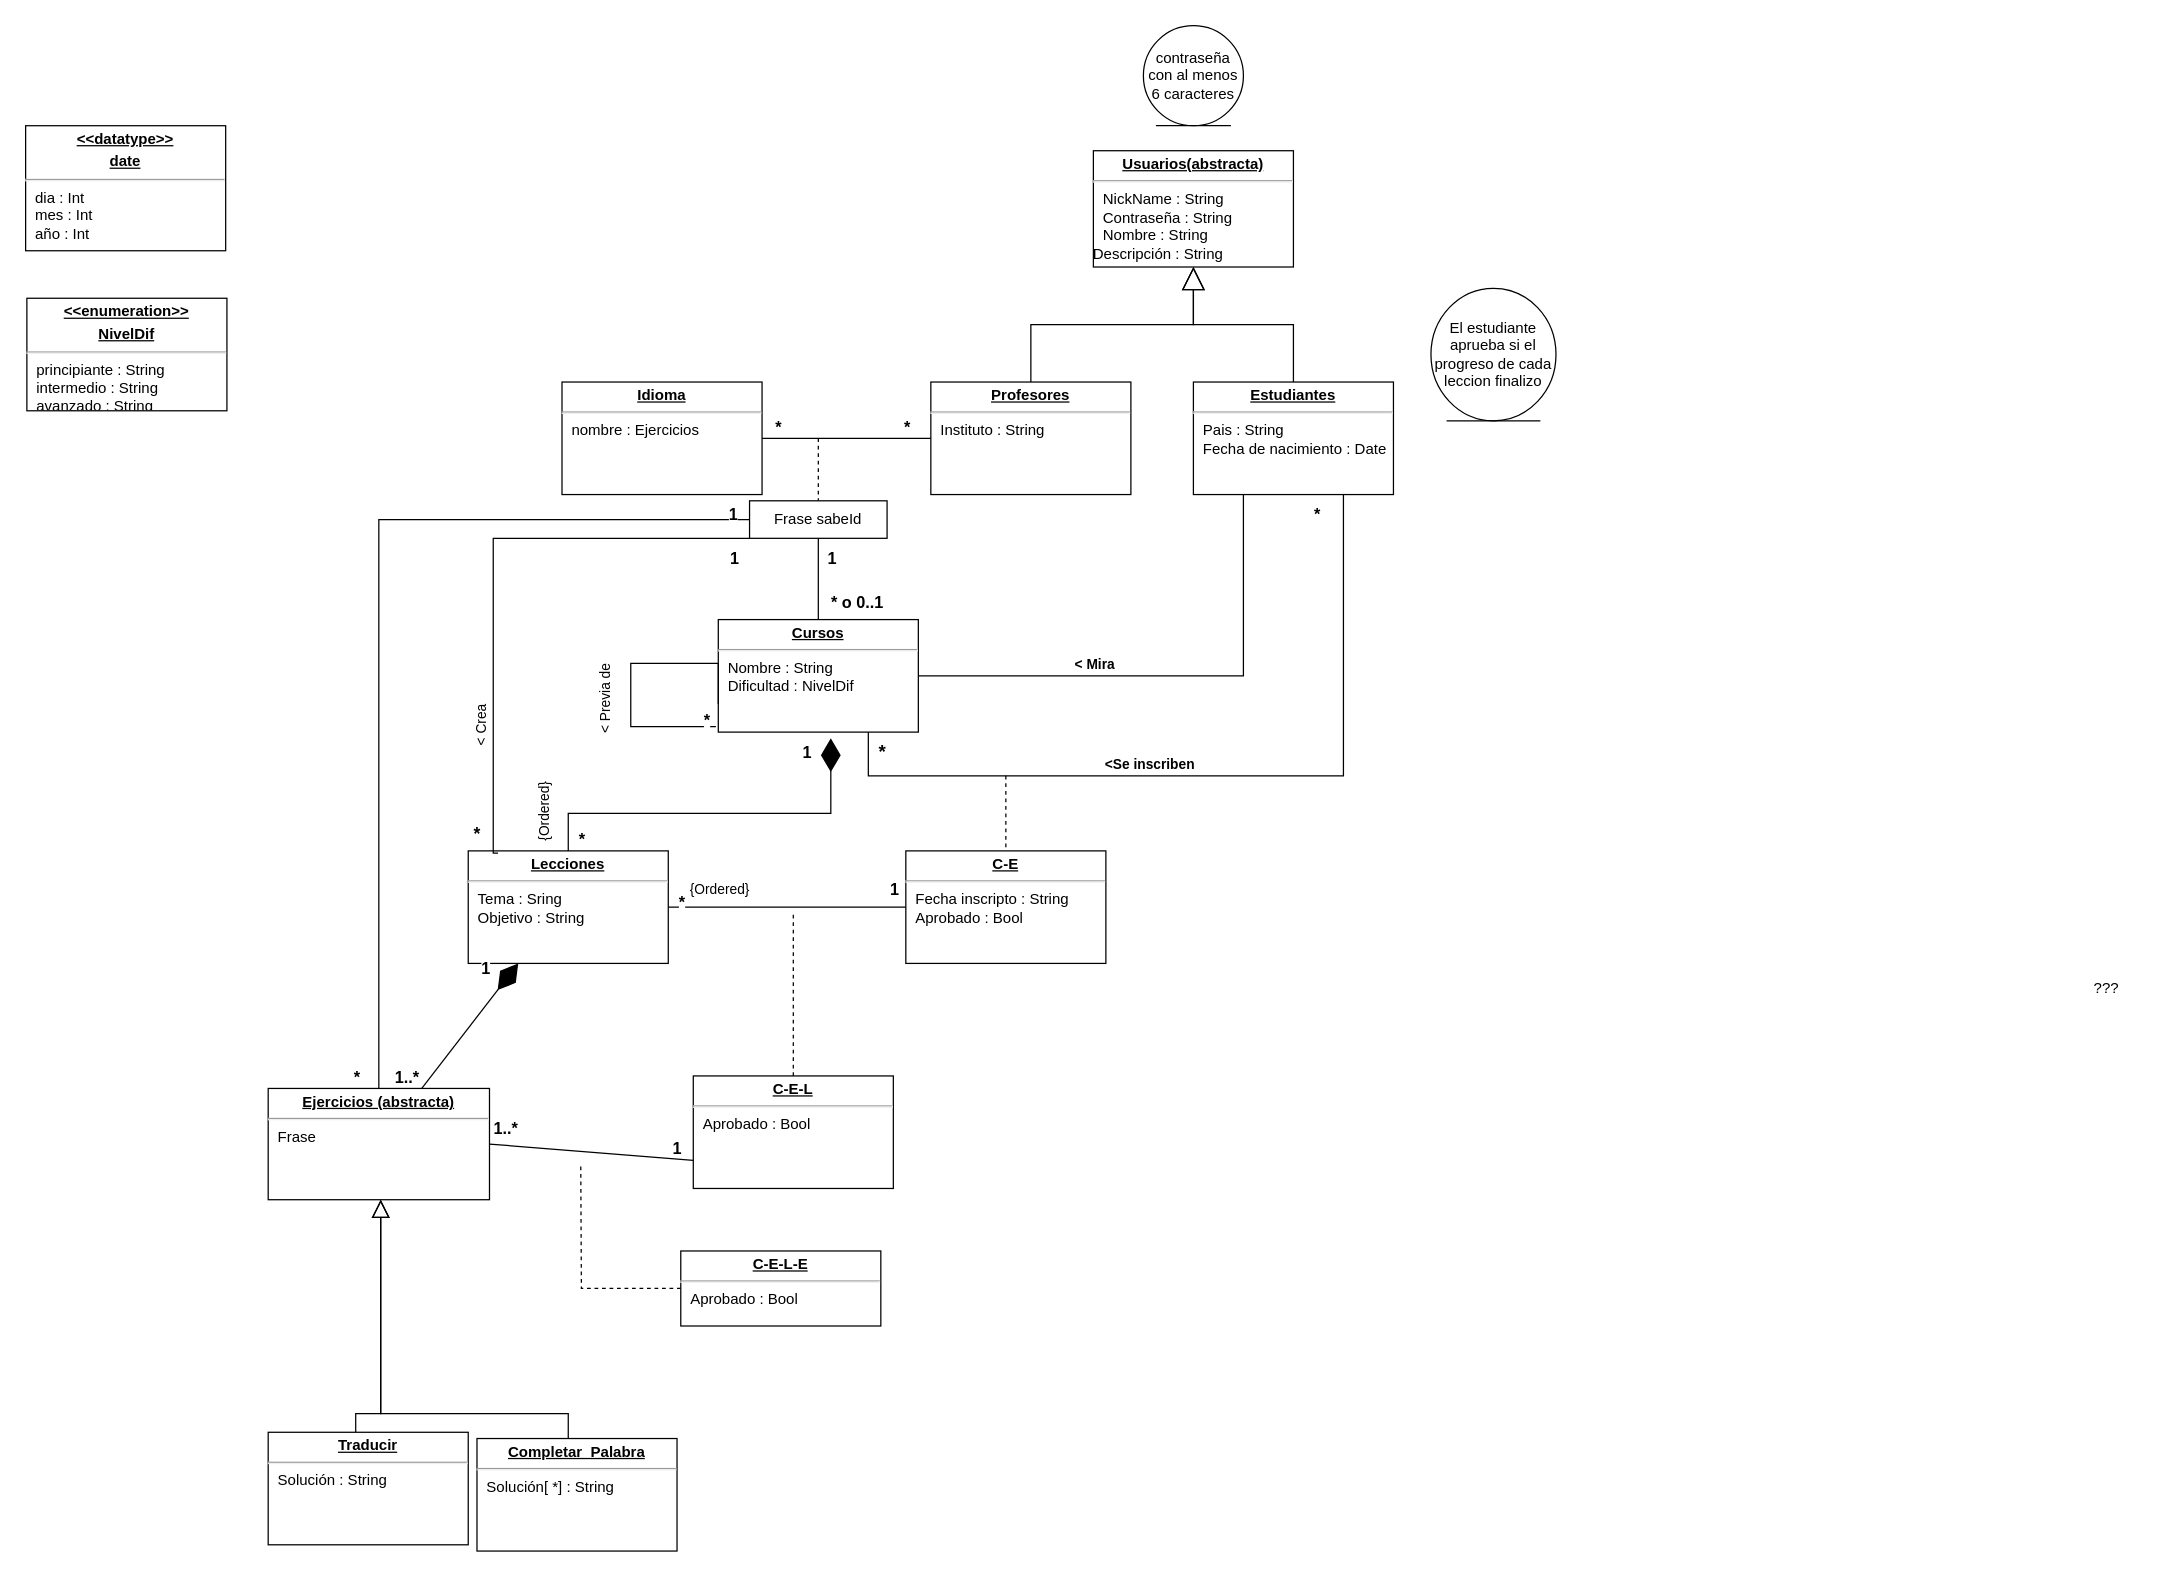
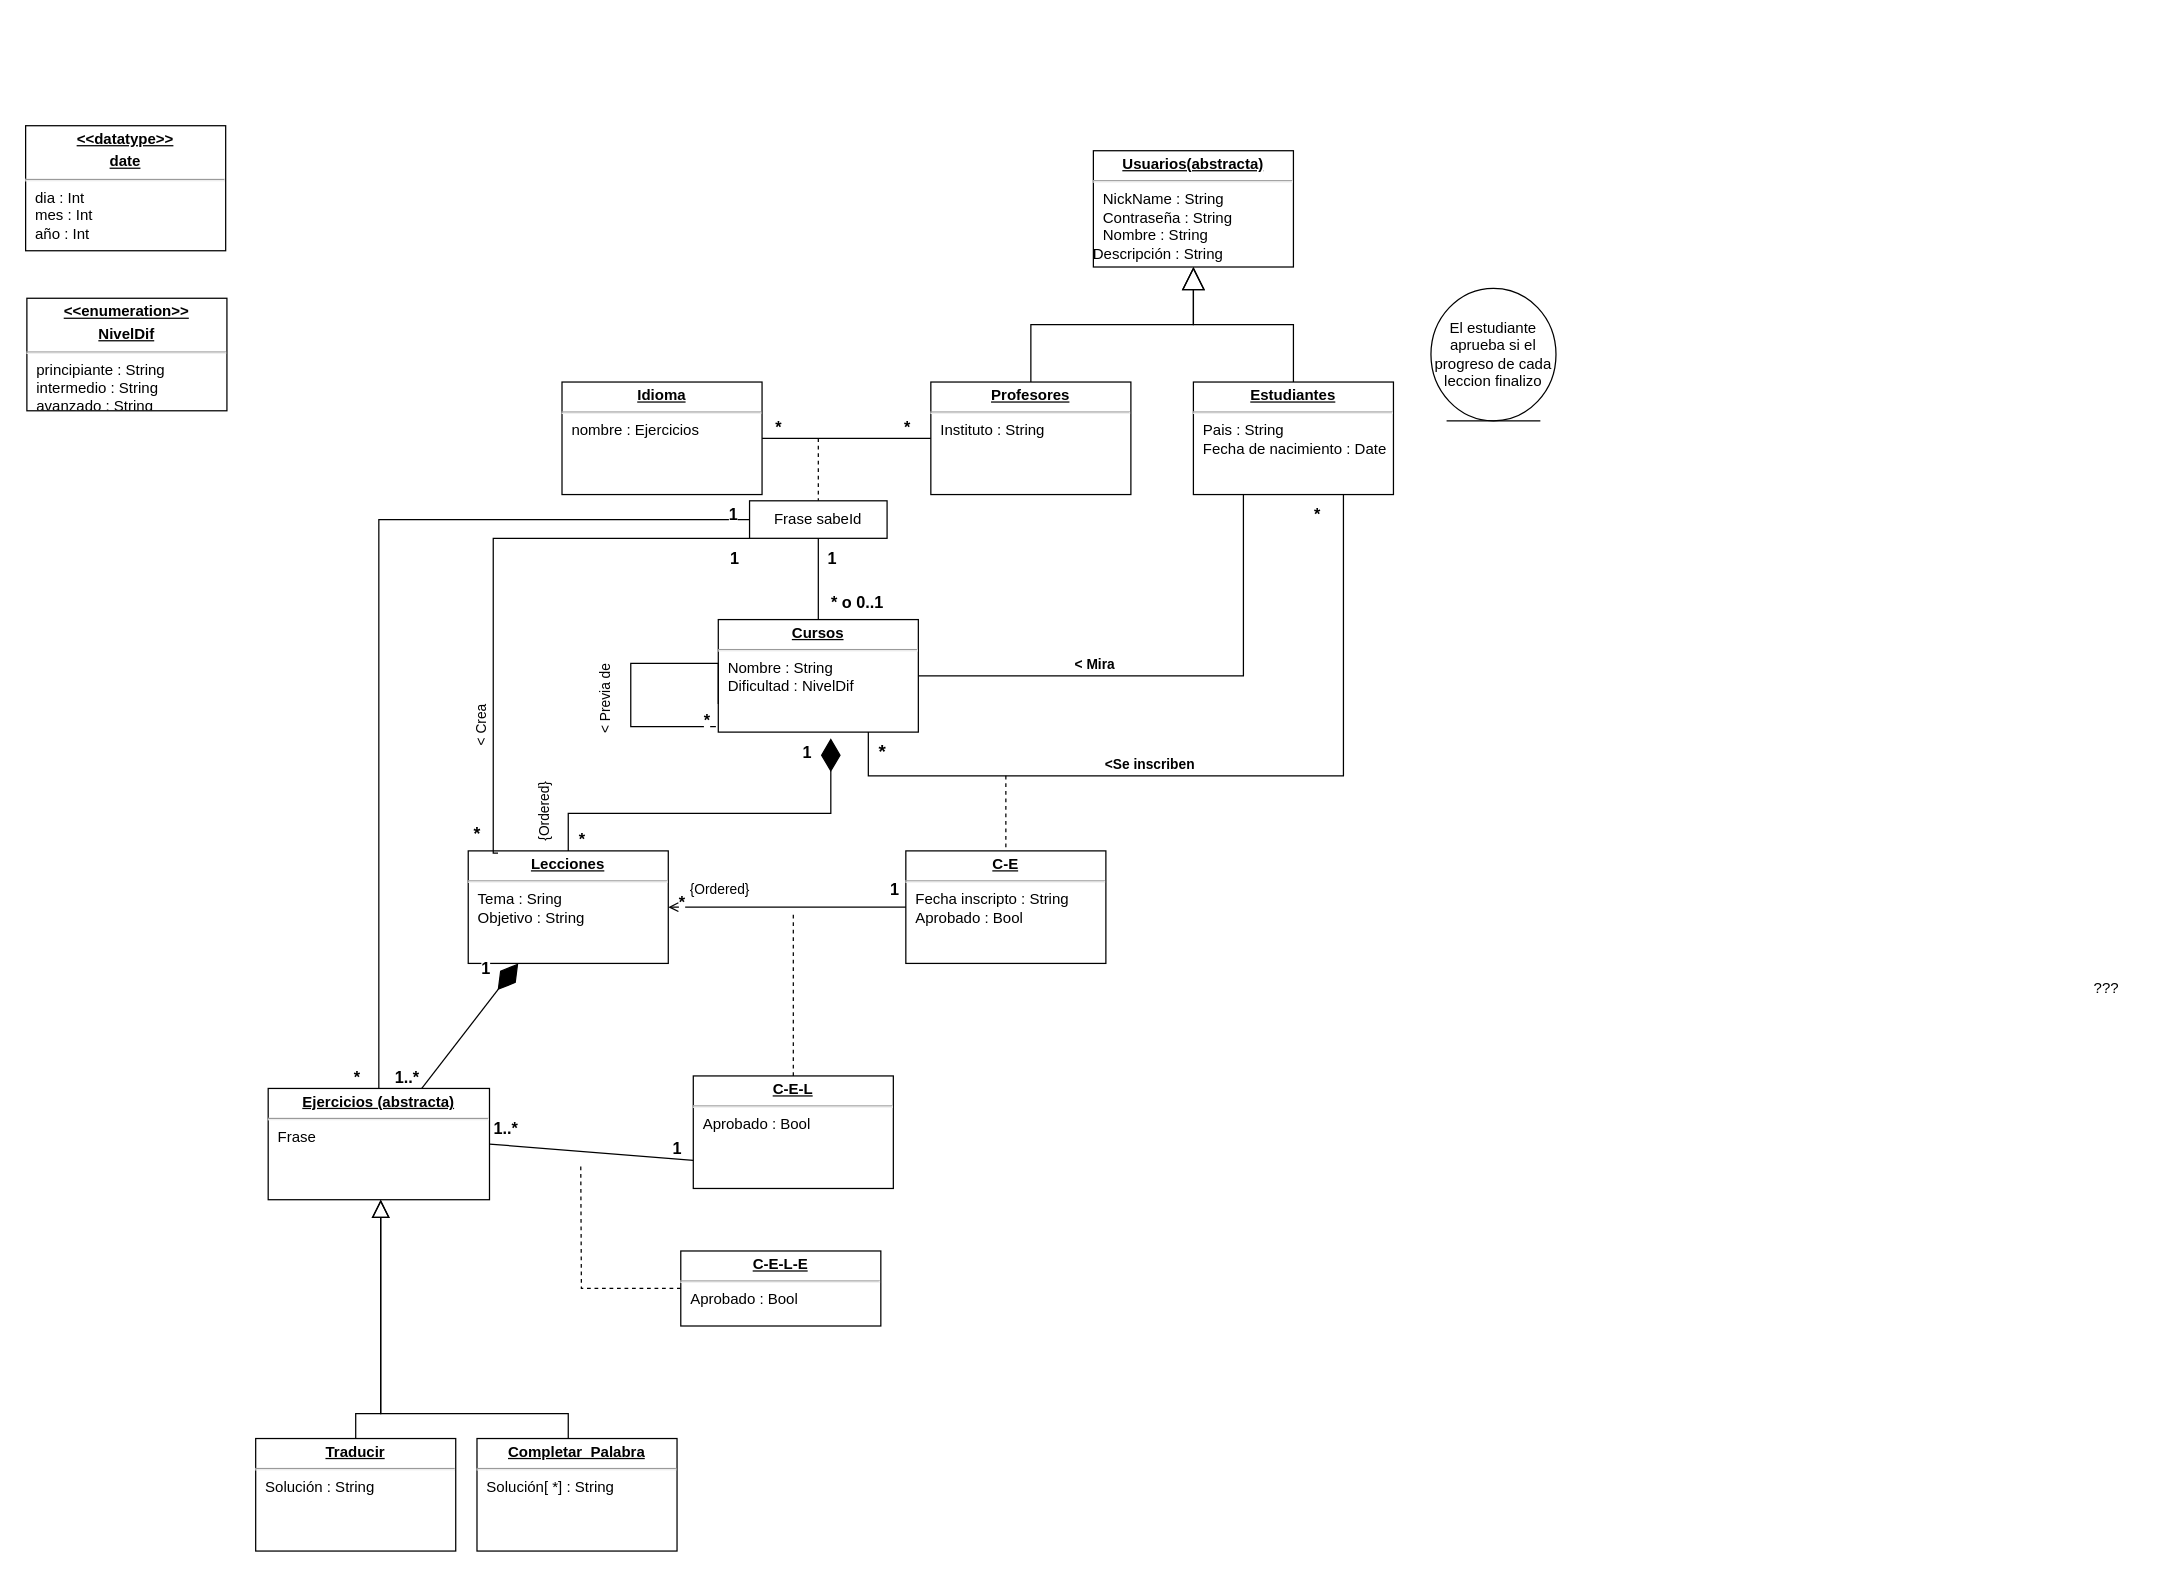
- <mxCell id="3" value="contraseña con al menos 6 caracteres" style="ellipse;shape=umlEntity;whiteSpace=wrap;html=1;" parent="1" vertex="1"><mxGeometry x="914" y="20" width="80" height="80" as="geometry" /></mxCell>
- <mxCell id="46" value="" style="edgeStyle=none;orthogonalLoop=1;jettySize=auto;html=1;rounded=0;endArrow=none;endFill=0;" parent="1" source="17" target="18" edge="1"><mxGeometry width="80" relative="1" as="geometry"><mxPoint x="504" y="840" as="sourcePoint" /><mxPoint x="584" y="840" as="targetPoint" /><Array as="points" /></mxGeometry></mxCell>
+ <mxCell id="46" value="" style="edgeStyle=none;orthogonalLoop=1;jettySize=auto;html=1;rounded=0;endArrow=open;endFill=0;" parent="1" source="17" target="18" edge="1"><mxGeometry width="80" relative="1" as="geometry"><mxPoint x="504" y="840" as="sourcePoint" /><mxPoint x="584" y="840" as="targetPoint" /><Array as="points" /></mxGeometry></mxCell>
- <mxCell id="22" value="&lt;p style=&quot;margin:0px;margin-top:4px;text-align:center;text-decoration:underline;&quot;&gt;&lt;b&gt;Traducir&lt;/b&gt;&lt;/p&gt;&lt;hr&gt;&lt;p style=&quot;margin:0px;margin-left:8px;&quot;&gt;Solución : String&lt;/p&gt;" style="verticalAlign=top;align=left;overflow=fill;fontSize=12;fontFamily=Helvetica;html=1;whiteSpace=wrap;" parent="1" vertex="1"><mxGeometry x="214" y="1145" width="160" height="90" as="geometry" /></mxCell>
+ <mxCell id="22" value="&lt;p style=&quot;margin:0px;margin-top:4px;text-align:center;text-decoration:underline;&quot;&gt;&lt;b&gt;Traducir&lt;/b&gt;&lt;/p&gt;&lt;hr&gt;&lt;p style=&quot;margin:0px;margin-left:8px;&quot;&gt;Solución : String&lt;/p&gt;" style="verticalAlign=top;align=left;overflow=fill;fontSize=12;fontFamily=Helvetica;html=1;whiteSpace=wrap;" parent="1" vertex="1"><mxGeometry x="204" y="1150" width="160" height="90" as="geometry" /></mxCell>
